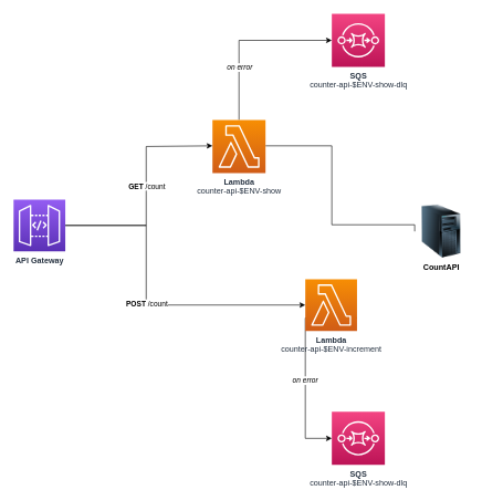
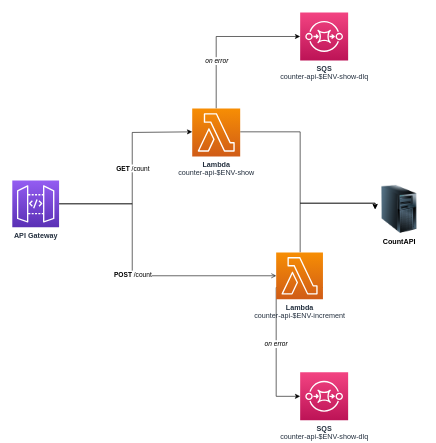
- <mxCell id="2" style="edgeStyle=orthogonalEdgeStyle;rounded=0;orthogonalLoop=1;jettySize=auto;html=1;entryX=0;entryY=0.5;entryDx=0;entryDy=0;endArrow=none;" edge="1" parent="1" source="5" target="11"><mxGeometry relative="1" as="geometry"><mxPoint x="580" y="338" as="targetPoint" /><Array as="points"><mxPoint x="500" y="219" /><mxPoint x="500" y="338" /></Array></mxGeometry></mxCell>
+ <mxCell id="2" style="edgeStyle=orthogonalEdgeStyle;rounded=0;orthogonalLoop=1;jettySize=auto;html=1;entryX=0;entryY=0.5;entryDx=0;entryDy=0;" edge="1" parent="1" source="5" target="11"><mxGeometry relative="1" as="geometry"><mxPoint x="580" y="338" as="targetPoint" /><Array as="points"><mxPoint x="500" y="219" /><mxPoint x="500" y="338" /></Array></mxGeometry></mxCell>
+ <mxCell id="12" style="edgeStyle=orthogonalEdgeStyle;rounded=0;orthogonalLoop=1;jettySize=auto;html=1;entryX=0;entryY=0.5;entryDx=0;entryDy=0;" edge="1" parent="1" source="15" target="11"><mxGeometry relative="1" as="geometry"><mxPoint x="610" y="370" as="targetPoint" /><Array as="points"><mxPoint x="500" y="459" /><mxPoint x="500" y="338" /></Array></mxGeometry></mxCell>
- <mxCell id="8" style="edgeStyle=orthogonalEdgeStyle;rounded=0;orthogonalLoop=1;jettySize=auto;html=1;entryX=0;entryY=0.5;entryDx=0;entryDy=0;entryPerimeter=0;" edge="1" parent="1" source="10" target="15"><mxGeometry relative="1" as="geometry"><Array as="points"><mxPoint x="220" y="339" /><mxPoint x="220" y="459" /></Array></mxGeometry></mxCell>
+ <mxCell id="8" style="edgeStyle=orthogonalEdgeStyle;rounded=0;orthogonalLoop=1;jettySize=auto;html=1;entryX=0;entryY=0.5;entryDx=0;entryDy=0;entryPerimeter=0;endArrow=open;" edge="1" parent="1" source="10" target="15"><mxGeometry relative="1" as="geometry"><Array as="points"><mxPoint x="220" y="339" /><mxPoint x="220" y="459" /></Array></mxGeometry></mxCell>
